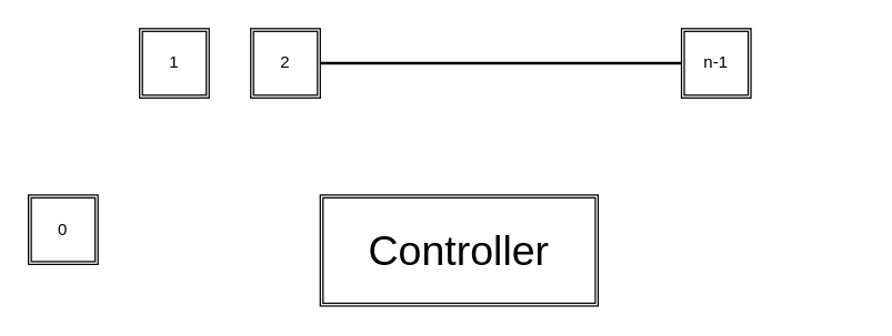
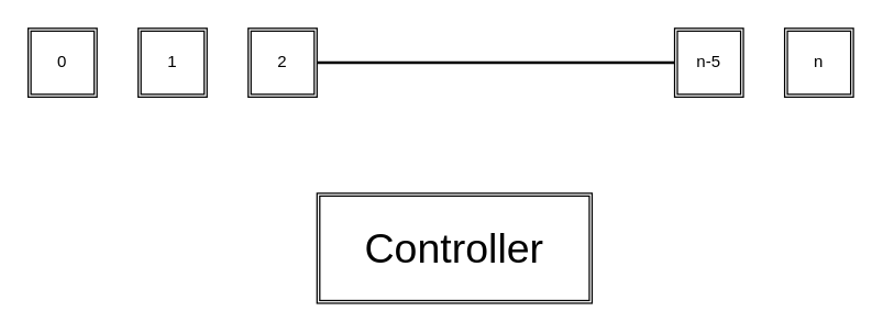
- <mxCell id="5" value="n-1" style="shape=ext;double=1;rounded=0;whiteSpace=wrap;html=1;" parent="1" vertex="1"><mxGeometry x="490" y="20" width="50" height="50" as="geometry" /></mxCell>
+ <mxCell id="5" value="n-5" style="shape=ext;double=1;rounded=0;whiteSpace=wrap;html=1;" parent="1" vertex="1"><mxGeometry x="490" y="20" width="50" height="50" as="geometry" /></mxCell>
+ <mxCell id="6" value="n" style="shape=ext;double=1;rounded=0;whiteSpace=wrap;html=1;" parent="1" vertex="1"><mxGeometry x="570" y="20" width="50" height="50" as="geometry" /></mxCell>
- <mxCell id="2" value="0" style="shape=ext;double=1;rounded=0;whiteSpace=wrap;html=1;" parent="1" vertex="1"><mxGeometry x="20" y="140" width="50" height="50" as="geometry" /></mxCell>
+ <mxCell id="2" value="0" style="shape=ext;double=1;rounded=0;whiteSpace=wrap;html=1;" parent="1" vertex="1"><mxGeometry x="20" y="20" width="50" height="50" as="geometry" /></mxCell>
